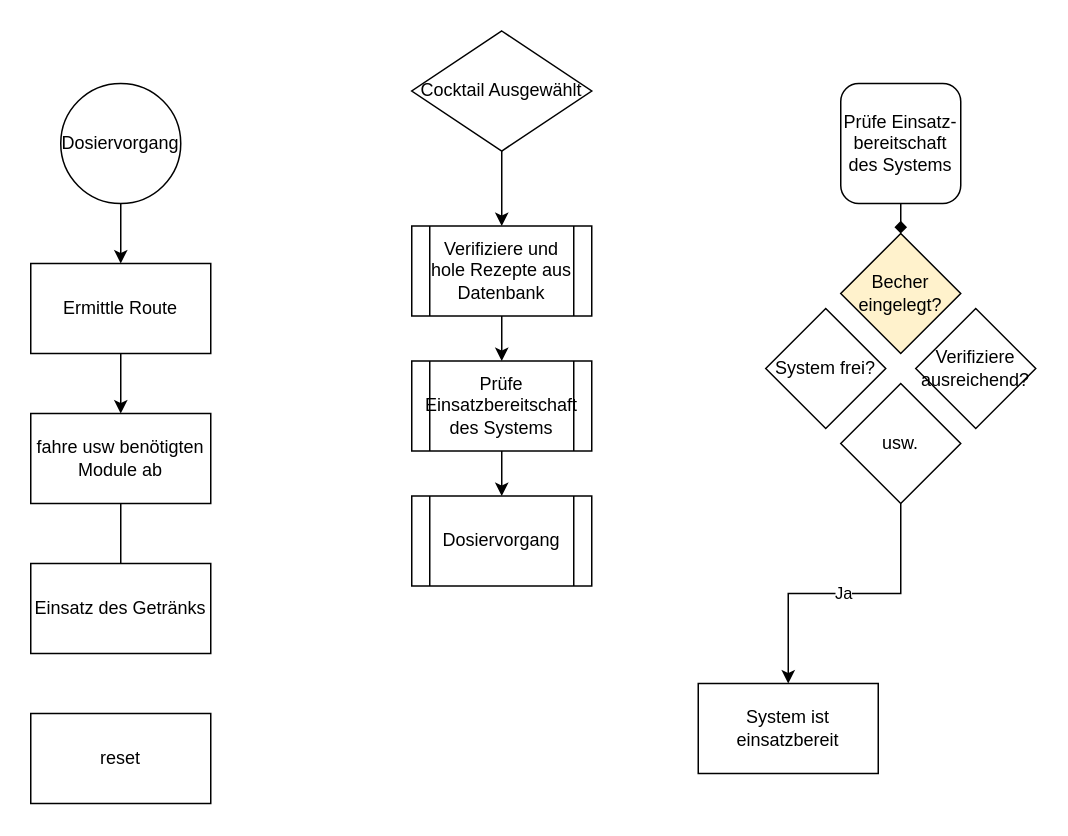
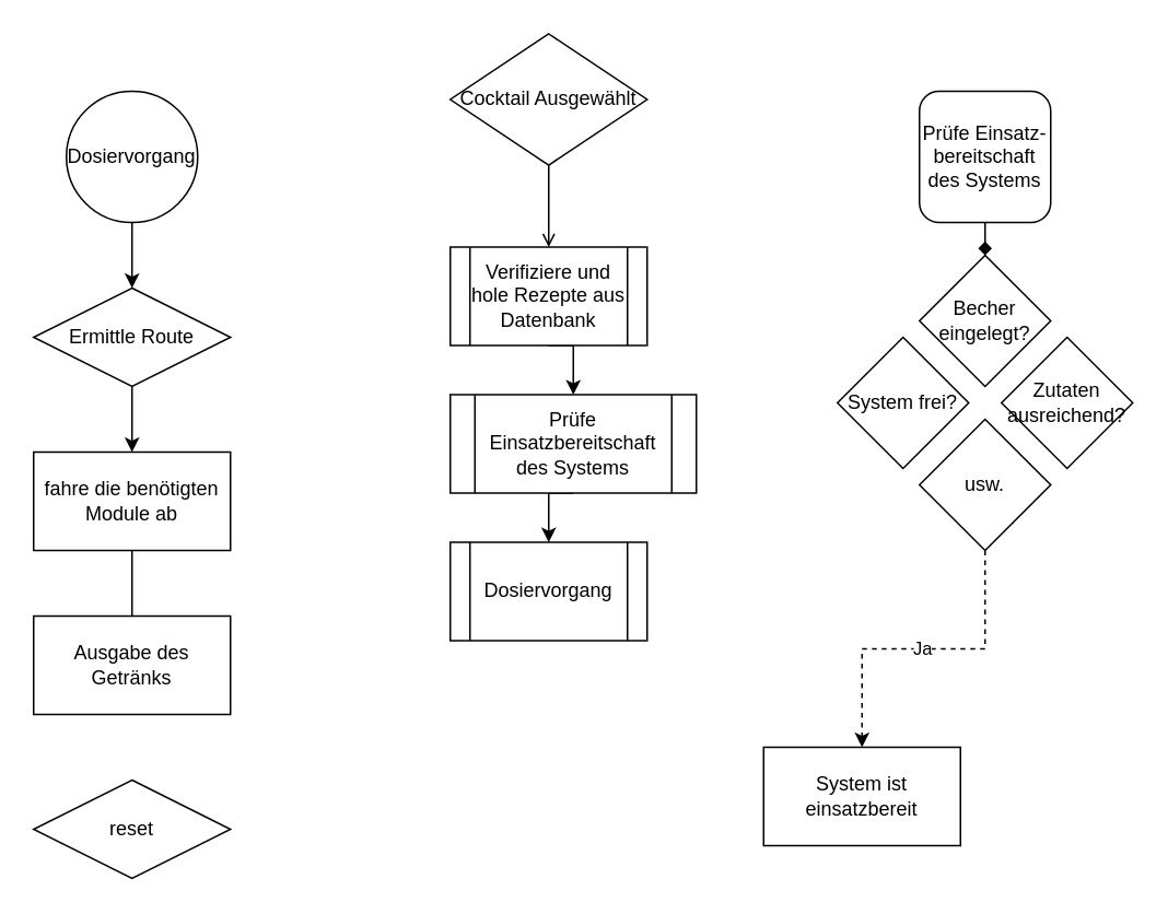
- <mxCell id="2" style="edgeStyle=orthogonalEdgeStyle;rounded=0;orthogonalLoop=1;jettySize=auto;html=1;exitX=0.5;exitY=1;exitDx=0;exitDy=0;entryX=0.5;entryY=0;entryDx=0;entryDy=0;" edge="1" parent="1" source="3" target="5"><mxGeometry relative="1" as="geometry" /></mxCell>
+ <mxCell id="2" style="edgeStyle=orthogonalEdgeStyle;rounded=0;orthogonalLoop=1;jettySize=auto;html=1;exitX=0.5;exitY=1;exitDx=0;exitDy=0;entryX=0.5;entryY=0;entryDx=0;entryDy=0;endArrow=open;" edge="1" parent="1" source="3" target="5"><mxGeometry relative="1" as="geometry" /></mxCell>
- <mxCell id="6" value="Becher eingelegt?" style="rhombus;whiteSpace=wrap;html=1;fillColor=#fff2cc;" vertex="1" parent="1"><mxGeometry x="560" y="155" width="80" height="80" as="geometry" /></mxCell>
+ <mxCell id="6" value="Becher eingelegt?" style="rhombus;whiteSpace=wrap;html=1;" vertex="1" parent="1"><mxGeometry x="560" y="155" width="80" height="80" as="geometry" /></mxCell>
- <mxCell id="20" value="Ermittle Route" style="rounded=0;whiteSpace=wrap;html=1;" vertex="1" parent="1"><mxGeometry x="20" y="175" width="120" height="60" as="geometry" /></mxCell>
+ <mxCell id="20" value="Ermittle Route" style="rhombus;whiteSpace=wrap;html=1;" vertex="1" parent="1"><mxGeometry x="20" y="175" width="120" height="60" as="geometry" /></mxCell>
- <mxCell id="7" value="Verifiziere ausreichend?" style="rhombus;whiteSpace=wrap;html=1;" vertex="1" parent="1"><mxGeometry x="610" y="205" width="80" height="80" as="geometry" /></mxCell>
+ <mxCell id="7" value="Zutaten ausreichend?" style="rhombus;whiteSpace=wrap;html=1;" vertex="1" parent="1"><mxGeometry x="610" y="205" width="80" height="80" as="geometry" /></mxCell>
- <mxCell id="10" value="Prüfe Einsatzbereitschaft des Systems" style="shape=process;whiteSpace=wrap;html=1;backgroundOutline=1;" vertex="1" parent="1"><mxGeometry x="274" y="240" width="120" height="60" as="geometry" /></mxCell>
+ <mxCell id="10" value="Prüfe Einsatzbereitschaft des Systems" style="shape=process;whiteSpace=wrap;html=1;backgroundOutline=1;" vertex="1" parent="1"><mxGeometry x="274" y="240" width="150" height="60" as="geometry" /></mxCell>
- <mxCell id="22" value="fahre usw benötigten Module ab" style="rounded=0;whiteSpace=wrap;html=1;" vertex="1" parent="1"><mxGeometry x="20" y="275" width="120" height="60" as="geometry" /></mxCell>
+ <mxCell id="22" value="fahre die benötigten Module ab" style="rounded=0;whiteSpace=wrap;html=1;" vertex="1" parent="1"><mxGeometry x="20" y="275" width="120" height="60" as="geometry" /></mxCell>
- <mxCell id="14" value="Ja" style="edgeStyle=orthogonalEdgeStyle;rounded=0;orthogonalLoop=1;jettySize=auto;html=1;exitX=0.5;exitY=1;exitDx=0;exitDy=0;entryX=0.5;entryY=0;entryDx=0;entryDy=0;" edge="1" parent="1" source="15" target="16"><mxGeometry relative="1" as="geometry"><mxPoint x="599.862" y="365" as="targetPoint" /></mxGeometry></mxCell>
+ <mxCell id="14" value="Ja" style="edgeStyle=orthogonalEdgeStyle;rounded=0;orthogonalLoop=1;jettySize=auto;html=1;exitX=0.5;exitY=1;exitDx=0;exitDy=0;entryX=0.5;entryY=0;entryDx=0;entryDy=0;dashed=1;" edge="1" parent="1" source="15" target="16"><mxGeometry relative="1" as="geometry"><mxPoint x="599.862" y="365" as="targetPoint" /></mxGeometry></mxCell>
- <mxCell id="23" value="Einsatz des Getränks" style="rounded=0;whiteSpace=wrap;html=1;" vertex="1" parent="1"><mxGeometry x="20" y="375" width="120" height="60" as="geometry" /></mxCell>
+ <mxCell id="23" value="Ausgabe des Getränks" style="rounded=0;whiteSpace=wrap;html=1;" vertex="1" parent="1"><mxGeometry x="20" y="375" width="120" height="60" as="geometry" /></mxCell>
- <mxCell id="24" value="reset" style="rounded=0;whiteSpace=wrap;html=1;" vertex="1" parent="1"><mxGeometry x="20" y="475" width="120" height="60" as="geometry" /></mxCell>
+ <mxCell id="24" value="reset" style="rhombus;whiteSpace=wrap;html=1;" vertex="1" parent="1"><mxGeometry x="20" y="475" width="120" height="60" as="geometry" /></mxCell>
